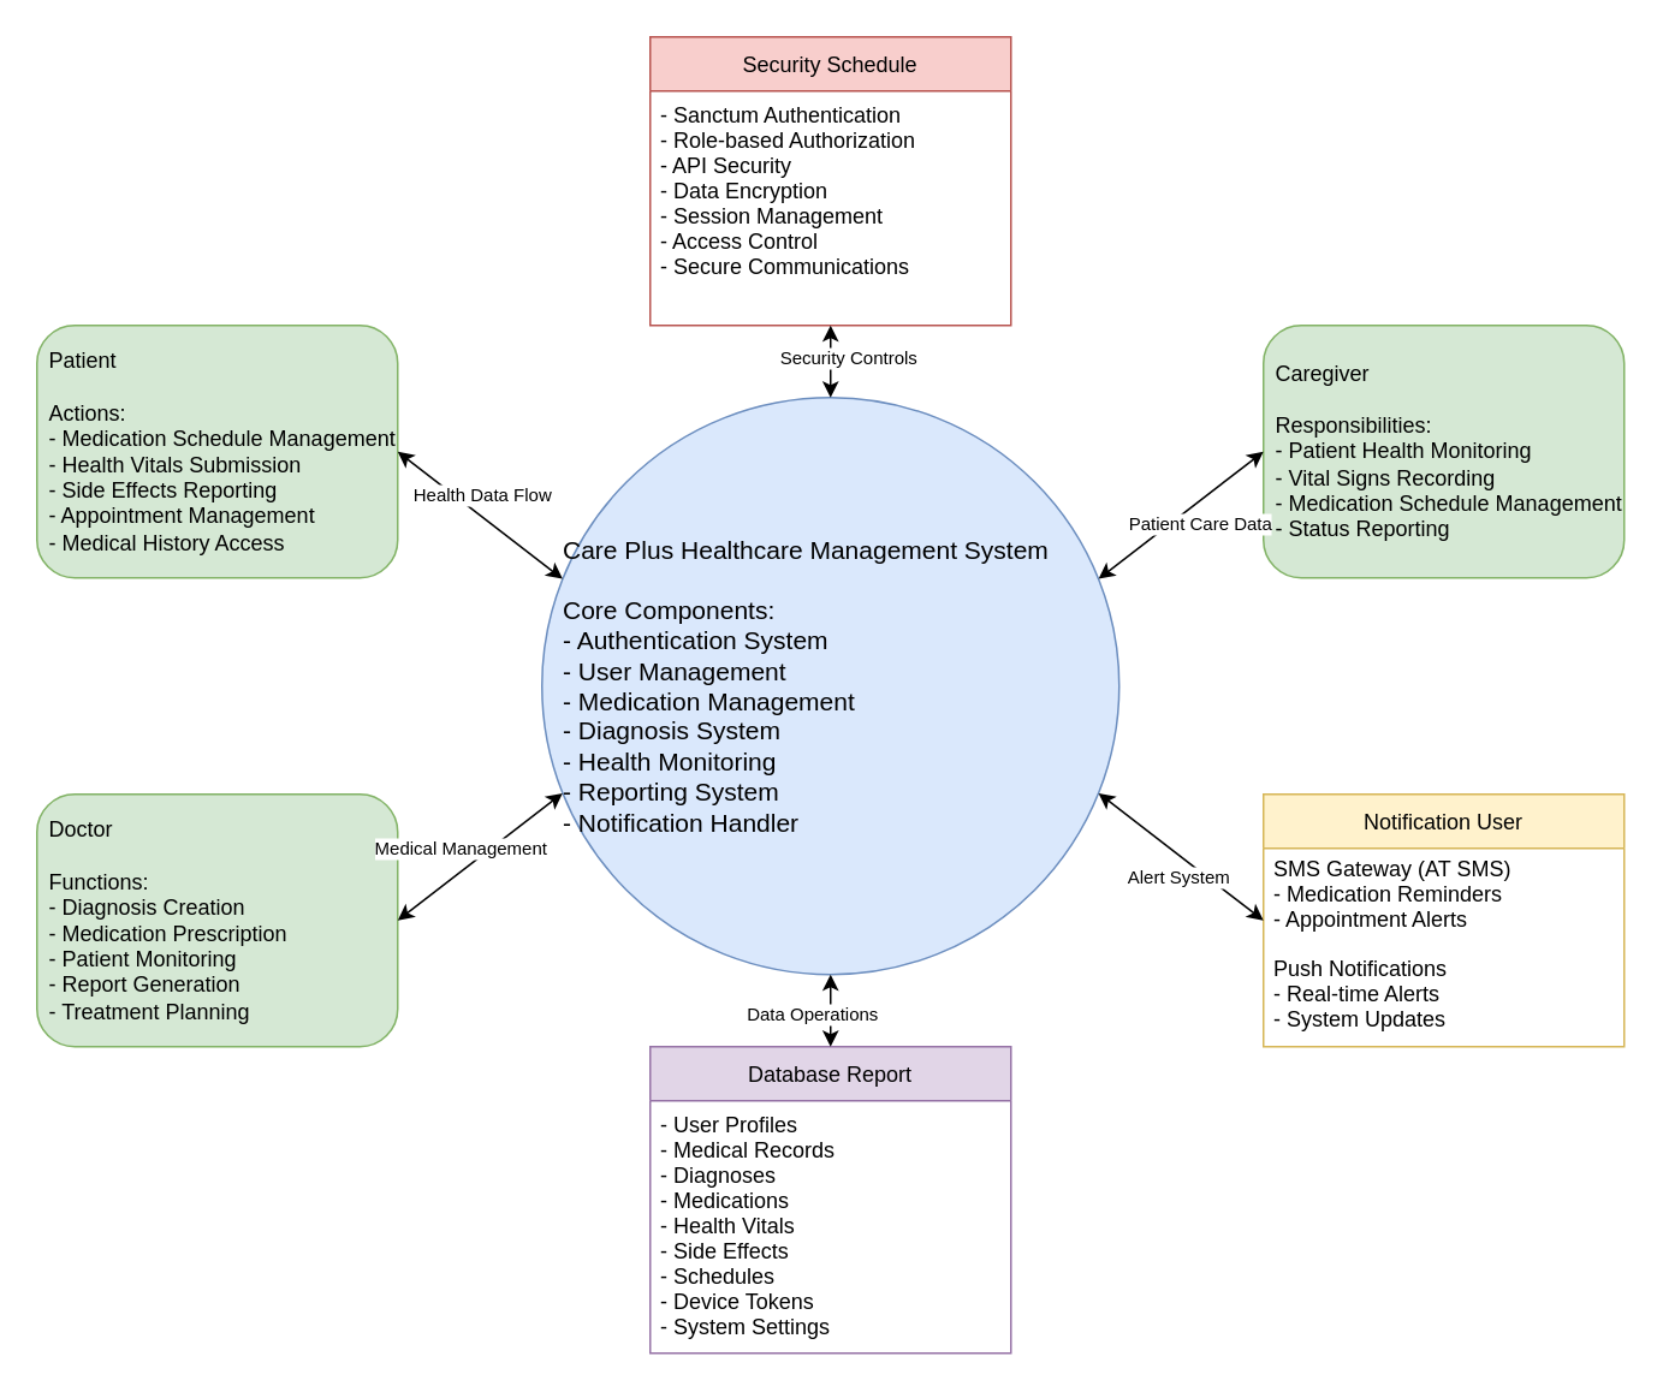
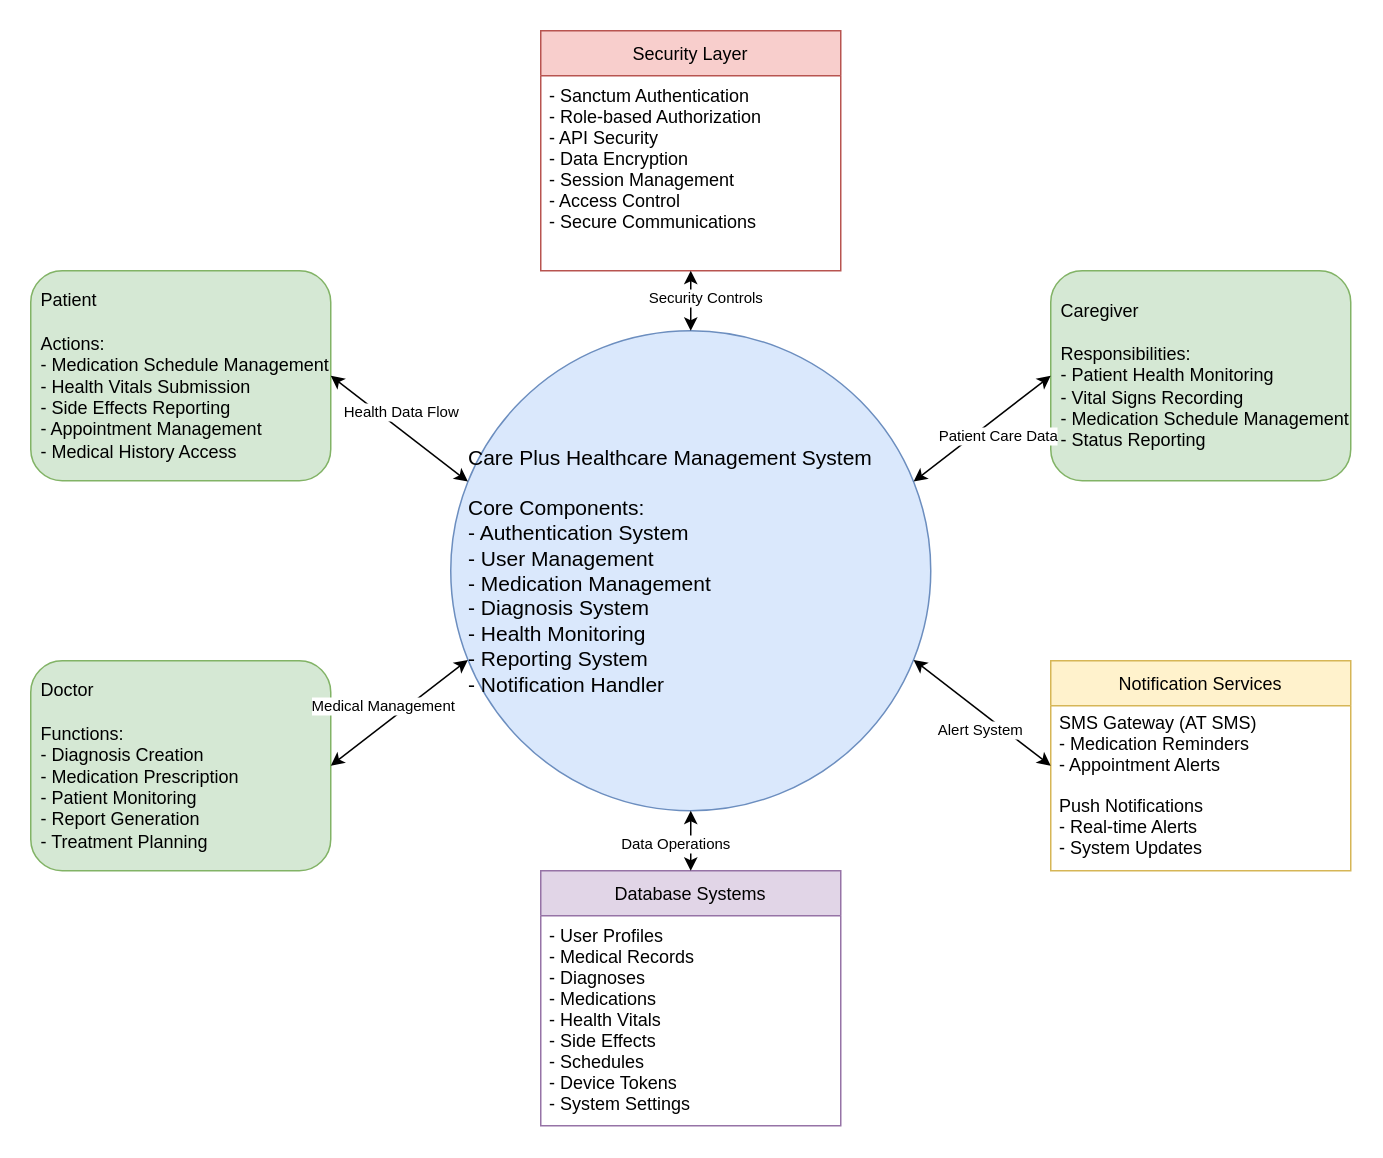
- <mxCell id="11" value="Security Schedule" style="swimlane;fontStyle=0;childLayout=stackLayout;horizontal=1;startSize=30;horizontalStack=0;resizeParent=1;resizeParentMax=0;resizeLast=0;collapsible=1;marginBottom=0;fillColor=#f8cecc;strokeColor=#b85450;" parent="1" vertex="1"><mxGeometry x="360" y="20" width="200" height="160" as="geometry" /></mxCell>
+ <mxCell id="11" value="Security Layer" style="swimlane;fontStyle=0;childLayout=stackLayout;horizontal=1;startSize=30;horizontalStack=0;resizeParent=1;resizeParentMax=0;resizeLast=0;collapsible=1;marginBottom=0;fillColor=#f8cecc;strokeColor=#b85450;" parent="1" vertex="1"><mxGeometry x="360" y="20" width="200" height="160" as="geometry" /></mxCell>
- <mxCell id="6" value="Notification User" style="swimlane;fontStyle=0;childLayout=stackLayout;horizontal=1;startSize=30;horizontalStack=0;resizeParent=1;resizeParentMax=0;resizeLast=0;collapsible=1;marginBottom=0;fillColor=#fff2cc;strokeColor=#d6b656;" parent="1" vertex="1"><mxGeometry x="700" y="440" width="200" height="140" as="geometry" /></mxCell>
+ <mxCell id="6" value="Notification Services" style="swimlane;fontStyle=0;childLayout=stackLayout;horizontal=1;startSize=30;horizontalStack=0;resizeParent=1;resizeParentMax=0;resizeLast=0;collapsible=1;marginBottom=0;fillColor=#fff2cc;strokeColor=#d6b656;" parent="1" vertex="1"><mxGeometry x="700" y="440" width="200" height="140" as="geometry" /></mxCell>
- <mxCell id="9" value="Database Report" style="swimlane;fontStyle=0;childLayout=stackLayout;horizontal=1;startSize=30;horizontalStack=0;resizeParent=1;resizeParentMax=0;resizeLast=0;collapsible=1;marginBottom=0;fillColor=#e1d5e7;strokeColor=#9673a6;" parent="1" vertex="1"><mxGeometry x="360" y="580" width="200" height="170" as="geometry" /></mxCell>
+ <mxCell id="9" value="Database Systems" style="swimlane;fontStyle=0;childLayout=stackLayout;horizontal=1;startSize=30;horizontalStack=0;resizeParent=1;resizeParentMax=0;resizeLast=0;collapsible=1;marginBottom=0;fillColor=#e1d5e7;strokeColor=#9673a6;" parent="1" vertex="1"><mxGeometry x="360" y="580" width="200" height="170" as="geometry" /></mxCell>
